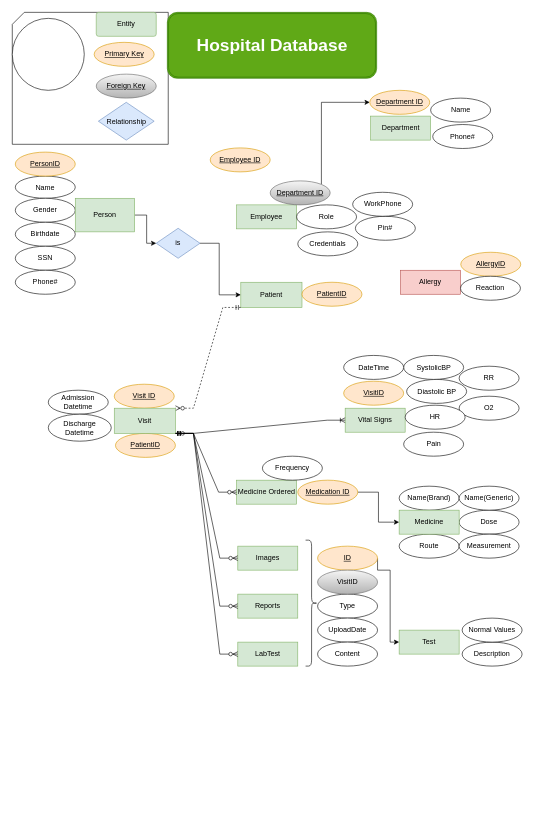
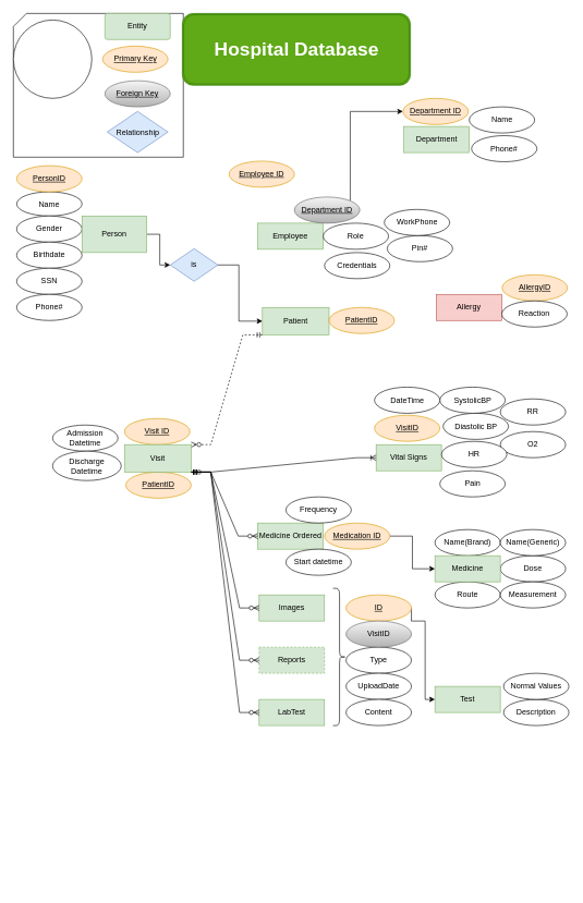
+ <mxCell id="63" value="Start datetime" style="ellipse;whiteSpace=wrap;html=1;align=center;" parent="1" vertex="1"><mxGeometry x="437" y="840" width="100" height="40" as="geometry" /></mxCell>
- <mxCell id="52" value="Reports" style="whiteSpace=wrap;html=1;align=center;fillColor=#d5e8d4;strokeColor=#82b366;" parent="1" vertex="1"><mxGeometry x="396" y="990" width="100" height="40" as="geometry" /></mxCell>
+ <mxCell id="52" value="Reports" style="whiteSpace=wrap;html=1;align=center;fillColor=#d5e8d4;strokeColor=#82b366;dashed=1;" parent="1" vertex="1"><mxGeometry x="396" y="990" width="100" height="40" as="geometry" /></mxCell>
